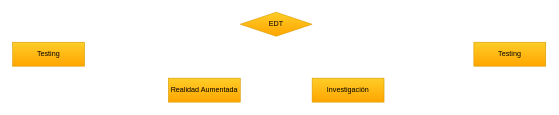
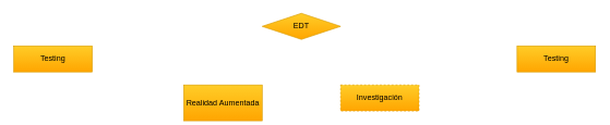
- <mxCell id="4" value="Realidad Aumentada" style="rounded=0;whiteSpace=wrap;html=1;fillColor=#ffcd28;gradientColor=#ffa500;strokeColor=#d79b00;" vertex="1" parent="1"><mxGeometry x="280" y="130" width="120" height="40" as="geometry" /></mxCell>
+ <mxCell id="4" value="Realidad Aumentada" style="rounded=0;whiteSpace=wrap;html=1;fillColor=#ffcd28;gradientColor=#ffa500;strokeColor=#d79b00;" vertex="1" parent="1"><mxGeometry x="280" y="130" width="120" height="55" as="geometry" /></mxCell>
- <mxCell id="5" value="Investigación" style="rounded=0;whiteSpace=wrap;html=1;fillColor=#ffcd28;gradientColor=#ffa500;strokeColor=#d79b00;" vertex="1" parent="1"><mxGeometry x="520" y="130" width="120" height="40" as="geometry" /></mxCell>
+ <mxCell id="5" value="Investigación" style="rounded=0;whiteSpace=wrap;html=1;fillColor=#ffcd28;gradientColor=#ffa500;strokeColor=#d79b00;dashed=1;" vertex="1" parent="1"><mxGeometry x="520" y="130" width="120" height="40" as="geometry" /></mxCell>
